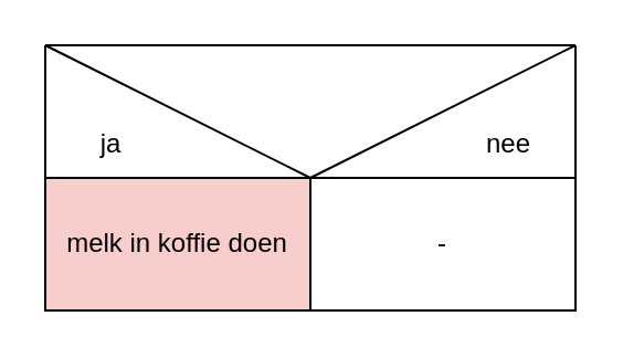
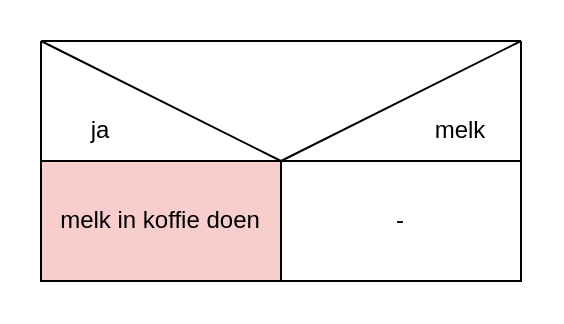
- <mxCell id="10" value="nee" style="text;html=1;strokeColor=none;fillColor=none;align=center;verticalAlign=middle;whiteSpace=wrap;rounded=0;" vertex="1" parent="1"><mxGeometry x="200" y="50" width="60" height="30" as="geometry" /></mxCell>
+ <mxCell id="10" value="melk" style="text;html=1;strokeColor=none;fillColor=none;align=center;verticalAlign=middle;whiteSpace=wrap;rounded=0;" vertex="1" parent="1"><mxGeometry x="200" y="50" width="60" height="30" as="geometry" /></mxCell>
